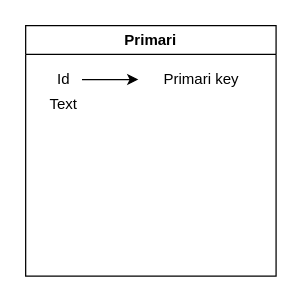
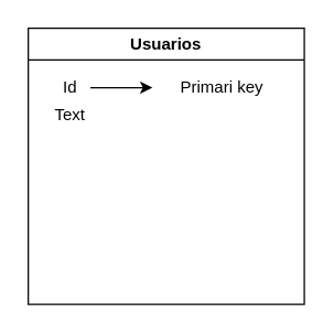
- <mxCell id="2" value="Primari" style="swimlane;whiteSpace=wrap;html=1;" vertex="1" parent="1"><mxGeometry x="20" y="20" width="200" height="200" as="geometry" /></mxCell>
+ <mxCell id="2" value="Usuarios" style="swimlane;whiteSpace=wrap;html=1;" vertex="1" parent="1"><mxGeometry x="20" y="20" width="200" height="200" as="geometry" /></mxCell>
